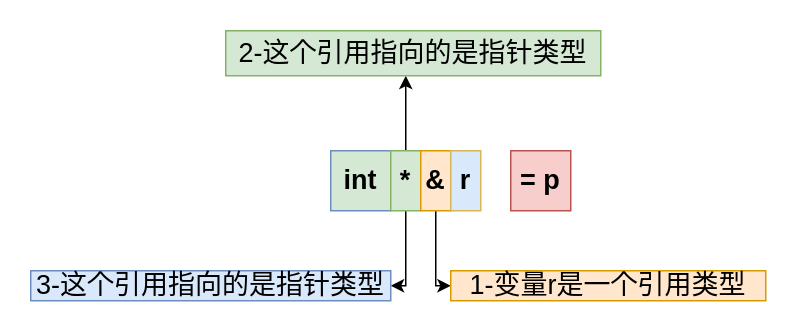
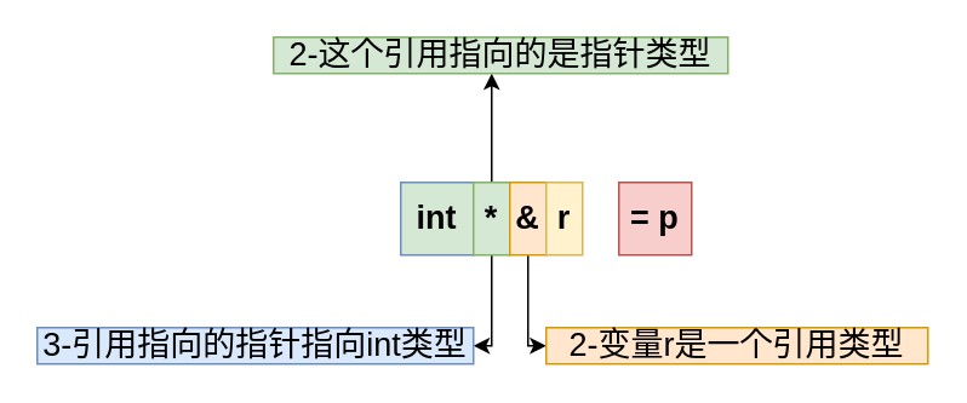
- <mxCell id="11" value="2-这个引用指向的是指针类型" style="text;html=1;strokeColor=#82b366;fillColor=#d5e8d4;align=center;verticalAlign=middle;whiteSpace=wrap;rounded=0;fontSize=18;" vertex="1" parent="1"><mxGeometry x="150" y="20" width="250" height="30" as="geometry" /></mxCell>
+ <mxCell id="11" value="2-这个引用指向的是指针类型" style="text;html=1;strokeColor=#82b366;fillColor=#d5e8d4;align=center;verticalAlign=middle;whiteSpace=wrap;rounded=0;fontSize=18;" vertex="1" parent="1"><mxGeometry x="150" y="20" width="250" height="20" as="geometry" /></mxCell>
- <mxCell id="8" value="r" style="rounded=0;whiteSpace=wrap;html=1;fontSize=18;fontStyle=1;fillColor=#dae8fc;strokeColor=#d6b656;" vertex="1" parent="1"><mxGeometry x="300" y="100" width="20" height="40" as="geometry" /></mxCell>
+ <mxCell id="8" value="r" style="rounded=0;whiteSpace=wrap;html=1;fontSize=18;fontStyle=1;fillColor=#fff2cc;strokeColor=#d6b656;" vertex="1" parent="1"><mxGeometry x="300" y="100" width="20" height="40" as="geometry" /></mxCell>
- <mxCell id="12" value="3-这个引用指向的是指针类型" style="text;html=1;strokeColor=#6c8ebf;fillColor=#dae8fc;align=center;verticalAlign=middle;whiteSpace=wrap;rounded=0;fontSize=18;" vertex="1" parent="1"><mxGeometry x="20" y="180" width="240" height="20" as="geometry" /></mxCell>
+ <mxCell id="12" value="3-引用指向的指针指向int类型" style="text;html=1;strokeColor=#6c8ebf;fillColor=#dae8fc;align=center;verticalAlign=middle;whiteSpace=wrap;rounded=0;fontSize=18;" vertex="1" parent="1"><mxGeometry x="20" y="180" width="240" height="20" as="geometry" /></mxCell>
- <mxCell id="10" value="1-变量r是一个引用类型" style="text;html=1;strokeColor=#d79b00;fillColor=#ffe6cc;align=center;verticalAlign=middle;whiteSpace=wrap;rounded=0;fontSize=18;" vertex="1" parent="1"><mxGeometry x="300" y="180" width="210" height="20" as="geometry" /></mxCell>
+ <mxCell id="10" value="2-变量r是一个引用类型" style="text;html=1;strokeColor=#d79b00;fillColor=#ffe6cc;align=center;verticalAlign=middle;whiteSpace=wrap;rounded=0;fontSize=18;" vertex="1" parent="1"><mxGeometry x="300" y="180" width="210" height="20" as="geometry" /></mxCell>
